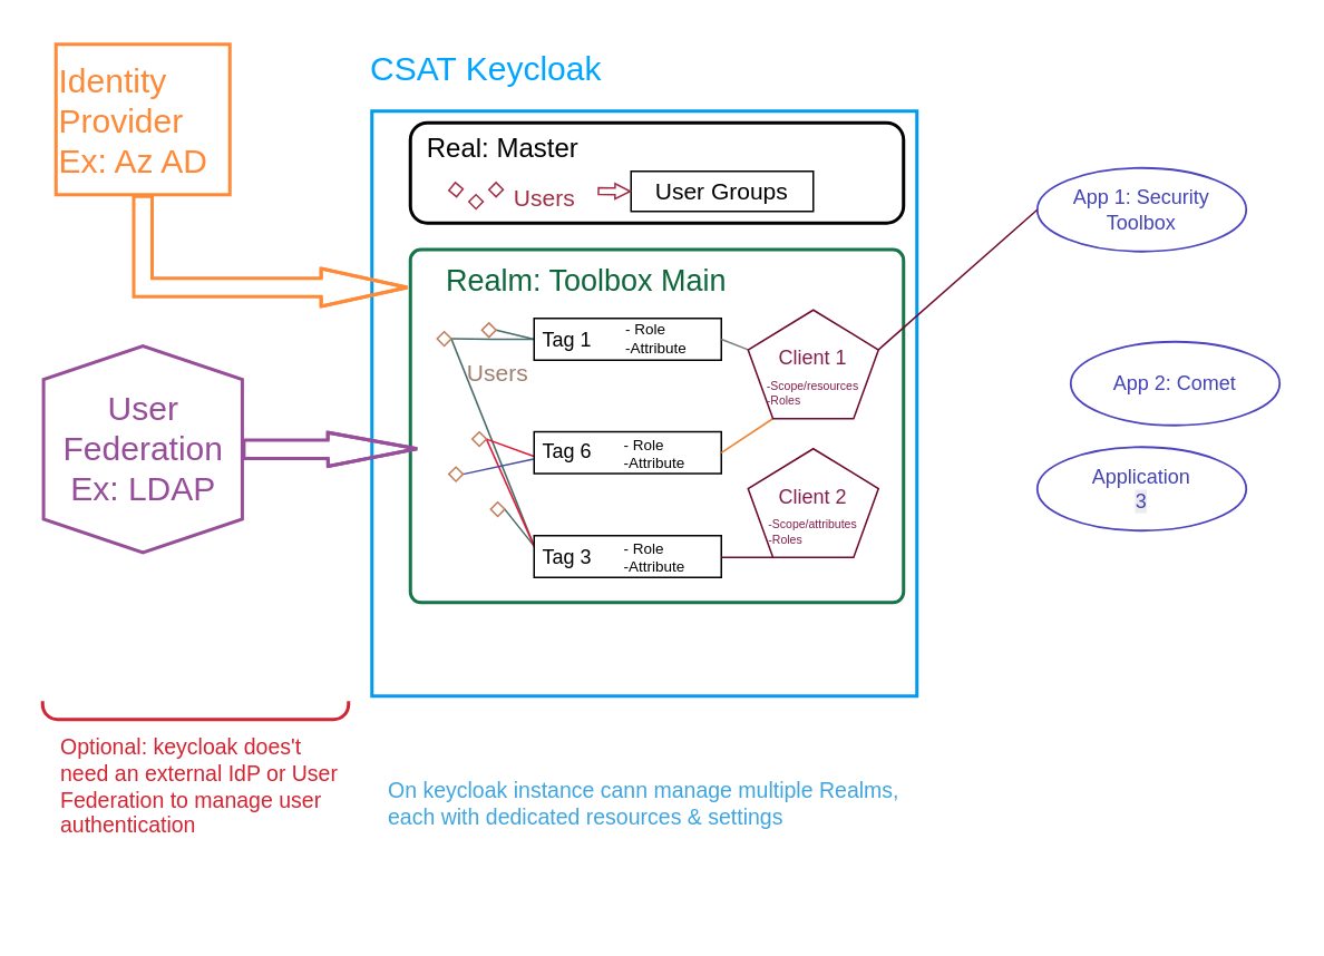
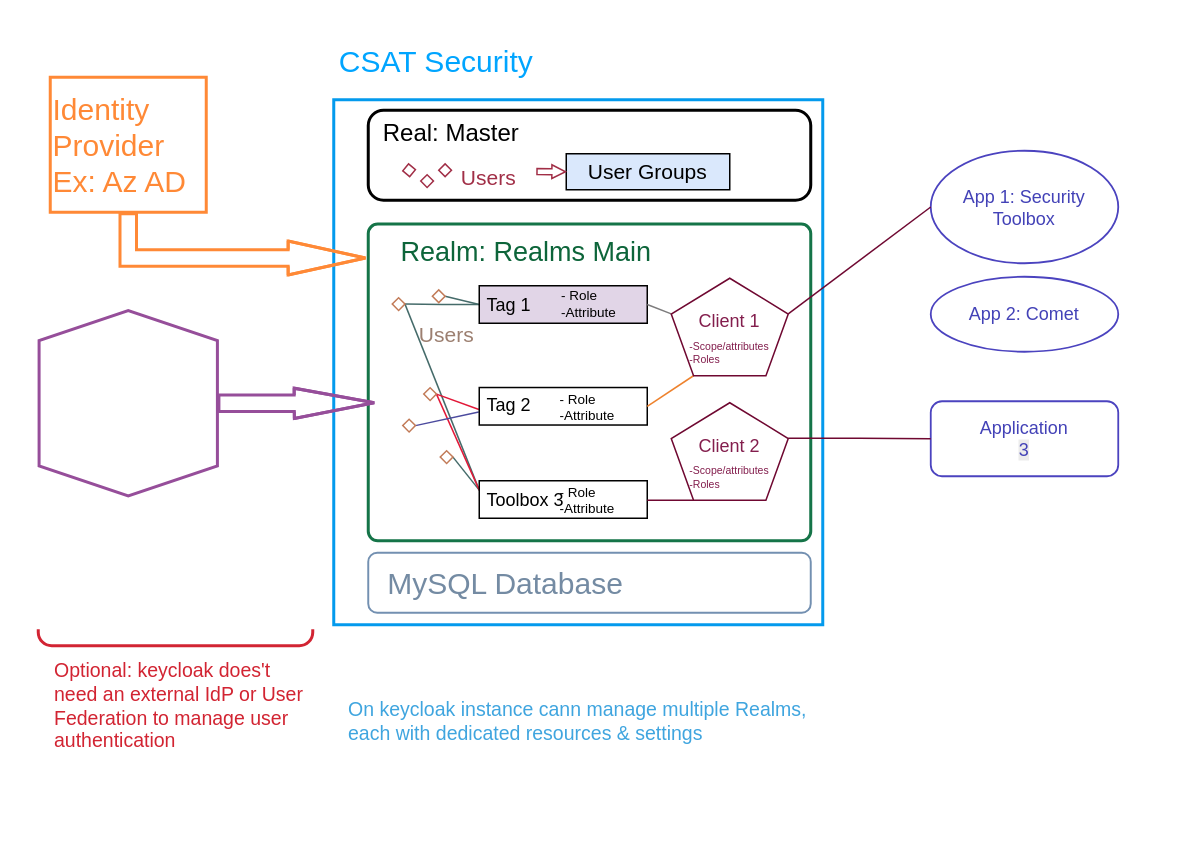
- <mxCell id="41" value="&lt;font style=&quot;color: light-dark(rgb(0, 165, 255), rgb(237, 237, 237)); font-size: 20px;&quot;&gt;CSAT Keycloak&lt;/font&gt;" style="text;html=1;align=center;verticalAlign=middle;resizable=0;points=[];autosize=1;strokeColor=none;fillColor=none;" parent="1" vertex="1"><mxGeometry x="210" y="20" width="160" height="40" as="geometry" /></mxCell>
+ <mxCell id="41" value="&lt;font style=&quot;color: light-dark(rgb(0, 165, 255), rgb(237, 237, 237)); font-size: 20px;&quot;&gt;CSAT Security&lt;/font&gt;" style="text;html=1;align=center;verticalAlign=middle;resizable=0;points=[];autosize=1;strokeColor=none;fillColor=none;" parent="1" vertex="1"><mxGeometry x="210" y="20" width="160" height="40" as="geometry" /></mxCell>
- <mxCell id="6" value="&lt;font style=&quot;font-size: 20px; color: light-dark(rgb(255, 137, 54), rgb(237, 237, 237));&quot;&gt;Identity&lt;br&gt;Provider&lt;br&gt;Ex: Az AD&lt;/font&gt;" style="rounded=0;whiteSpace=wrap;html=1;align=left;strokeColor=light-dark(#ff8936, #ededed);strokeWidth=2;" parent="1" vertex="1"><mxGeometry x="33" y="26" width="104" height="90" as="geometry" /></mxCell>
+ <mxCell id="6" value="&lt;font style=&quot;font-size: 20px; color: light-dark(rgb(255, 137, 54), rgb(237, 237, 237));&quot;&gt;Identity&lt;br&gt;Provider&lt;br&gt;Ex: Az AD&lt;/font&gt;" style="rounded=0;whiteSpace=wrap;html=1;align=left;strokeColor=light-dark(#ff8936, #ededed);strokeWidth=2;" parent="1" vertex="1"><mxGeometry x="33" y="51" width="104" height="90" as="geometry" /></mxCell>
- <mxCell id="22" value="&lt;font style=&quot;font-size: 14px;&quot;&gt;User Groups&lt;/font&gt;" style="rounded=0;whiteSpace=wrap;html=1;" parent="1" vertex="1"><mxGeometry x="377" y="102" width="109" height="24" as="geometry" /></mxCell>
+ <mxCell id="22" value="&lt;font style=&quot;font-size: 14px;&quot;&gt;User Groups&lt;/font&gt;" style="rounded=0;whiteSpace=wrap;html=1;fillColor=#dae8fc;" parent="1" vertex="1"><mxGeometry x="377" y="102" width="109" height="24" as="geometry" /></mxCell>
- <mxCell id="3" value="App 1: Security Toolbox" style="ellipse;whiteSpace=wrap;html=1;flipV=0;flipH=1;fontColor=light-dark(#4342b7, #ededed);strokeColor=light-dark(#4b43bf, #ededed);strokeWidth=1.2;" parent="1" vertex="1"><mxGeometry x="620" y="100" width="125" height="50" as="geometry" /></mxCell>
+ <mxCell id="3" value="App 1: Security Toolbox" style="ellipse;whiteSpace=wrap;html=1;flipV=0;flipH=1;fontColor=light-dark(#4342b7, #ededed);strokeColor=light-dark(#4b43bf, #ededed);strokeWidth=1.2;" parent="1" vertex="1"><mxGeometry x="620" y="100" width="125" height="75" as="geometry" /></mxCell>
- <mxCell id="40" value="&lt;font style=&quot;font-size: 18px; color: light-dark(rgb(13, 101, 58), rgb(237, 237, 237));&quot;&gt;Realm: Toolbox Main&lt;/font&gt;" style="text;html=1;align=center;verticalAlign=middle;resizable=0;points=[];autosize=1;strokeColor=none;fillColor=none;" parent="1" vertex="1"><mxGeometry x="255" y="148" width="190" height="40" as="geometry" /></mxCell>
+ <mxCell id="40" value="&lt;font style=&quot;font-size: 18px; color: light-dark(rgb(13, 101, 58), rgb(237, 237, 237));&quot;&gt;Realm: Realms Main&lt;/font&gt;" style="text;html=1;align=center;verticalAlign=middle;resizable=0;points=[];autosize=1;strokeColor=none;fillColor=none;" parent="1" vertex="1"><mxGeometry x="255" y="148" width="190" height="40" as="geometry" /></mxCell>
- <mxCell id="14" value="&amp;nbsp;Tag 1" style="rounded=0;whiteSpace=wrap;html=1;align=left;" parent="1" vertex="1"><mxGeometry x="319" y="190" width="112" height="25" as="geometry" /></mxCell>
+ <mxCell id="14" value="&amp;nbsp;Tag 1" style="rounded=0;whiteSpace=wrap;html=1;align=left;fillColor=#e1d5e7;" parent="1" vertex="1"><mxGeometry x="319" y="190" width="112" height="25" as="geometry" /></mxCell>
- <mxCell id="26" value="&lt;div&gt;&lt;font style=&quot;color: light-dark(rgb(131, 30, 77), rgb(237, 237, 237));&quot;&gt;&lt;br&gt;&lt;/font&gt;&lt;/div&gt;&lt;font style=&quot;color: light-dark(rgb(131, 30, 77), rgb(237, 237, 237));&quot;&gt;Client 1&lt;br&gt;&lt;/font&gt;&lt;div style=&quot;text-align: left;&quot;&gt;&lt;span style=&quot;background-color: transparent;&quot;&gt;&lt;font style=&quot;font-size: 7px; color: light-dark(rgb(131, 30, 77), rgb(237, 237, 237));&quot;&gt;-Scope/resources&lt;/font&gt;&lt;/span&gt;&lt;/div&gt;&lt;font style=&quot;font-size: 7px; color: light-dark(rgb(131, 30, 77), rgb(237, 237, 237));&quot;&gt;&lt;div style=&quot;text-align: left;&quot;&gt;&lt;span style=&quot;background-color: transparent;&quot;&gt;-Roles&lt;/span&gt;&lt;/div&gt;&lt;/font&gt;" style="whiteSpace=wrap;html=1;shape=mxgraph.basic.pentagon;strokeColor=light-dark(#6f0831, #ededed);" parent="1" vertex="1"><mxGeometry x="447" y="185" width="78" height="65" as="geometry" /></mxCell>
+ <mxCell id="26" value="&lt;div&gt;&lt;font style=&quot;color: light-dark(rgb(131, 30, 77), rgb(237, 237, 237));&quot;&gt;&lt;br&gt;&lt;/font&gt;&lt;/div&gt;&lt;font style=&quot;color: light-dark(rgb(131, 30, 77), rgb(237, 237, 237));&quot;&gt;Client 1&lt;br&gt;&lt;/font&gt;&lt;div style=&quot;text-align: left;&quot;&gt;&lt;span style=&quot;background-color: transparent;&quot;&gt;&lt;font style=&quot;font-size: 7px; color: light-dark(rgb(131, 30, 77), rgb(237, 237, 237));&quot;&gt;-Scope/attributes&lt;/font&gt;&lt;/span&gt;&lt;/div&gt;&lt;font style=&quot;font-size: 7px; color: light-dark(rgb(131, 30, 77), rgb(237, 237, 237));&quot;&gt;&lt;div style=&quot;text-align: left;&quot;&gt;&lt;span style=&quot;background-color: transparent;&quot;&gt;-Roles&lt;/span&gt;&lt;/div&gt;&lt;/font&gt;" style="whiteSpace=wrap;html=1;shape=mxgraph.basic.pentagon;strokeColor=light-dark(#6f0831, #ededed);" parent="1" vertex="1"><mxGeometry x="447" y="185" width="78" height="65" as="geometry" /></mxCell>
- <mxCell id="4" value="App 2: Comet" style="ellipse;whiteSpace=wrap;html=1;flipV=0;flipH=1;fontColor=light-dark(#4342b7, #ededed);strokeColor=light-dark(#4b43bf, #ededed);strokeWidth=1.2;" parent="1" vertex="1"><mxGeometry x="640" y="204" width="125" height="50" as="geometry" /></mxCell>
+ <mxCell id="4" value="App 2: Comet" style="ellipse;whiteSpace=wrap;html=1;flipV=0;flipH=1;fontColor=light-dark(#4342b7, #ededed);strokeColor=light-dark(#4b43bf, #ededed);strokeWidth=1.2;" parent="1" vertex="1"><mxGeometry x="620" y="184" width="125" height="50" as="geometry" /></mxCell>
- <mxCell id="49" value="&lt;font style=&quot;font-size: 20px; color: light-dark(rgb(151, 78, 154), rgb(237, 237, 237));&quot;&gt;&lt;span style=&quot;text-wrap-mode: wrap;&quot;&gt;User&lt;/span&gt;&lt;br style=&quot;text-wrap-mode: wrap;&quot;&gt;&lt;span style=&quot;text-wrap-mode: wrap;&quot;&gt;Federation&lt;/span&gt;&lt;br style=&quot;text-wrap-mode: wrap;&quot;&gt;&lt;span style=&quot;text-wrap-mode: wrap;&quot;&gt;Ex: LDAP&lt;/span&gt;&lt;/font&gt;" style="text;html=1;align=center;verticalAlign=middle;resizable=0;points=[];autosize=1;strokeColor=none;fillColor=none;" parent="1" vertex="1"><mxGeometry x="25" y="222.24" width="120" height="90" as="geometry" /></mxCell>
- <mxCell id="21" value="&lt;span style=&quot;&quot;&gt;&amp;nbsp;Tag 6&lt;/span&gt;" style="rounded=0;whiteSpace=wrap;html=1;align=left;" parent="1" vertex="1"><mxGeometry x="319" y="257.85" width="112" height="25" as="geometry" /></mxCell>
+ <mxCell id="21" value="&lt;span style=&quot;&quot;&gt;&amp;nbsp;Tag 2&lt;/span&gt;" style="rounded=0;whiteSpace=wrap;html=1;align=left;" parent="1" vertex="1"><mxGeometry x="319" y="257.85" width="112" height="25" as="geometry" /></mxCell>
+ <mxCell id="27" style="edgeStyle=orthogonalEdgeStyle;rounded=0;orthogonalLoop=1;jettySize=auto;html=1;exitX=1;exitY=0.365;exitDx=0;exitDy=0;exitPerimeter=0;endArrow=none;startFill=0;strokeColor=light-dark(#6f0831, #ededed);" parent="1" source="29" target="5" edge="1"><mxGeometry relative="1" as="geometry" /></mxCell>
- <mxCell id="5" value="&lt;span style=&quot;color: rgb(67, 66, 183); font-family: Helvetica; font-size: 12px; font-style: normal; font-variant-ligatures: normal; font-variant-caps: normal; font-weight: 400; letter-spacing: normal; orphans: 2; text-align: center; text-indent: 0px; text-transform: none; widows: 2; word-spacing: 0px; -webkit-text-stroke-width: 0px; white-space: normal; text-decoration-thickness: initial; text-decoration-style: initial; text-decoration-color: initial; float: none; display: inline !important;&quot;&gt;Application&lt;/span&gt;&lt;div&gt;&lt;span style=&quot;color: rgb(67, 66, 183); font-family: Helvetica; font-size: 12px; font-style: normal; font-variant-ligatures: normal; font-variant-caps: normal; font-weight: 400; letter-spacing: normal; orphans: 2; text-align: center; text-indent: 0px; text-transform: none; widows: 2; word-spacing: 0px; -webkit-text-stroke-width: 0px; white-space: normal; background-color: rgb(236, 236, 236); text-decoration-thickness: initial; text-decoration-style: initial; text-decoration-color: initial; float: none; display: inline !important;&quot;&gt;3&lt;/span&gt;&lt;/div&gt;" style="ellipse;whiteSpace=wrap;html=1;flipV=0;flipH=1;fontColor=light-dark(#4342b7, #ededed);strokeColor=light-dark(#4b43bf, #ededed);strokeWidth=1.2;" parent="1" vertex="1"><mxGeometry x="620" y="267" width="125" height="50" as="geometry" /></mxCell>
+ <mxCell id="5" value="&lt;span style=&quot;color: rgb(67, 66, 183); font-family: Helvetica; font-size: 12px; font-style: normal; font-variant-ligatures: normal; font-variant-caps: normal; font-weight: 400; letter-spacing: normal; orphans: 2; text-align: center; text-indent: 0px; text-transform: none; widows: 2; word-spacing: 0px; -webkit-text-stroke-width: 0px; white-space: normal; text-decoration-thickness: initial; text-decoration-style: initial; text-decoration-color: initial; float: none; display: inline !important;&quot;&gt;Application&lt;/span&gt;&lt;div&gt;&lt;span style=&quot;color: rgb(67, 66, 183); font-family: Helvetica; font-size: 12px; font-style: normal; font-variant-ligatures: normal; font-variant-caps: normal; font-weight: 400; letter-spacing: normal; orphans: 2; text-align: center; text-indent: 0px; text-transform: none; widows: 2; word-spacing: 0px; -webkit-text-stroke-width: 0px; white-space: normal; background-color: rgb(236, 236, 236); text-decoration-thickness: initial; text-decoration-style: initial; text-decoration-color: initial; float: none; display: inline !important;&quot;&gt;3&lt;/span&gt;&lt;/div&gt;" style="whiteSpace=wrap;html=1;flipV=0;flipH=1;fontColor=light-dark(#4342b7, #ededed);strokeColor=light-dark(#4b43bf, #ededed);strokeWidth=1.2;rounded=1;" parent="1" vertex="1"><mxGeometry x="620" y="267" width="125" height="50" as="geometry" /></mxCell>
- <mxCell id="18" value="&lt;span style=&quot;&quot;&gt;&amp;nbsp;Tag 3&lt;/span&gt;" style="rounded=0;whiteSpace=wrap;html=1;align=left;" parent="1" vertex="1"><mxGeometry x="319" y="320" width="112" height="25" as="geometry" /></mxCell>
+ <mxCell id="18" value="&lt;span style=&quot;&quot;&gt;&amp;nbsp;Toolbox 3&lt;/span&gt;" style="rounded=0;whiteSpace=wrap;html=1;align=left;" parent="1" vertex="1"><mxGeometry x="319" y="320" width="112" height="25" as="geometry" /></mxCell>
+ <mxCell id="10" value="&lt;font color=&quot;#748ba3&quot;&gt;&lt;span style=&quot;font-size: 20px;&quot;&gt;&amp;nbsp; MySQL Database&lt;/span&gt;&lt;/font&gt;" style="rounded=1;whiteSpace=wrap;html=1;strokeColor=light-dark(#7390b1, #ededed);align=left;strokeWidth=1.3;" parent="1" vertex="1"><mxGeometry x="245" y="368" width="295" height="40" as="geometry" /></mxCell>
